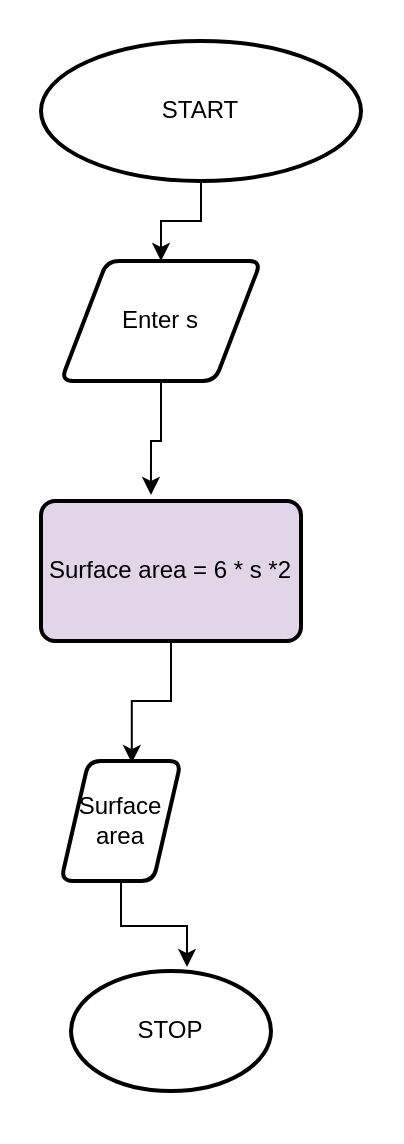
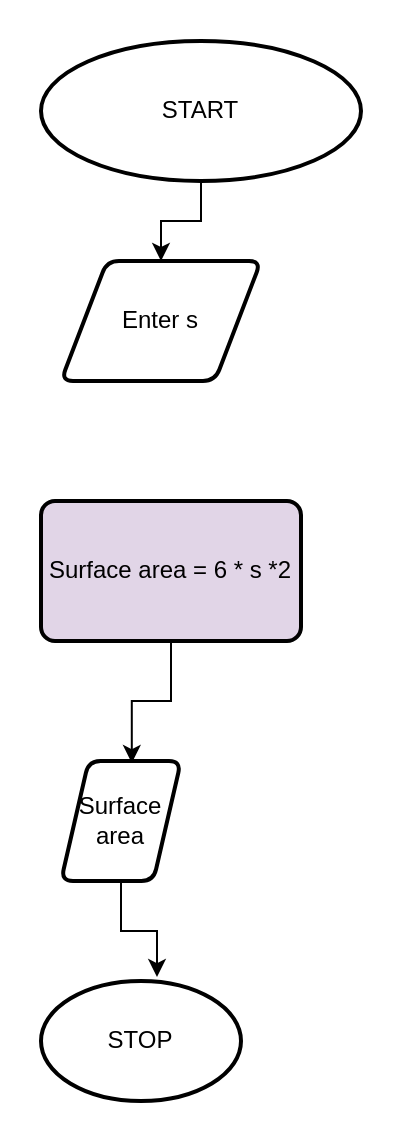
- <mxCell id="4" style="edgeStyle=orthogonalEdgeStyle;rounded=0;orthogonalLoop=1;jettySize=auto;html=1;entryX=0.423;entryY=-0.043;entryDx=0;entryDy=0;entryPerimeter=0;" edge="1" parent="1" source="5" target="7"><mxGeometry relative="1" as="geometry" /></mxCell>
- <mxCell id="10" value="STOP" style="strokeWidth=2;html=1;shape=mxgraph.flowchart.start_2;whiteSpace=wrap;" vertex="1" parent="1"><mxGeometry x="35" y="485" width="100" height="60" as="geometry" /></mxCell>
+ <mxCell id="10" value="STOP" style="strokeWidth=2;html=1;shape=mxgraph.flowchart.start_2;whiteSpace=wrap;" vertex="1" parent="1"><mxGeometry x="20" y="490" width="100" height="60" as="geometry" /></mxCell>
